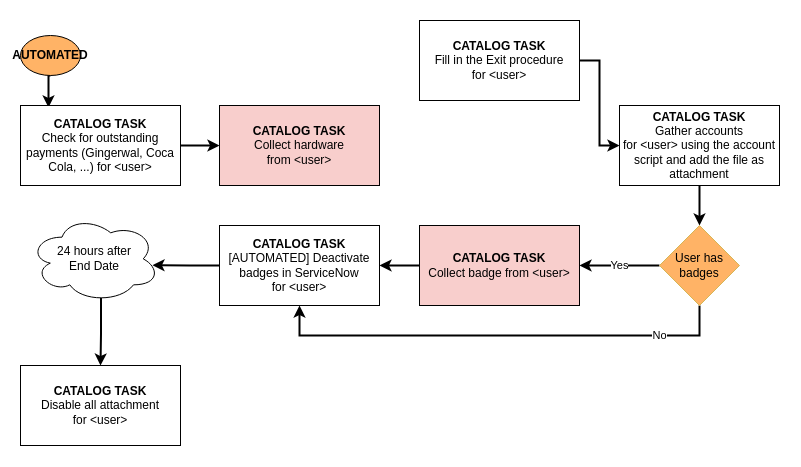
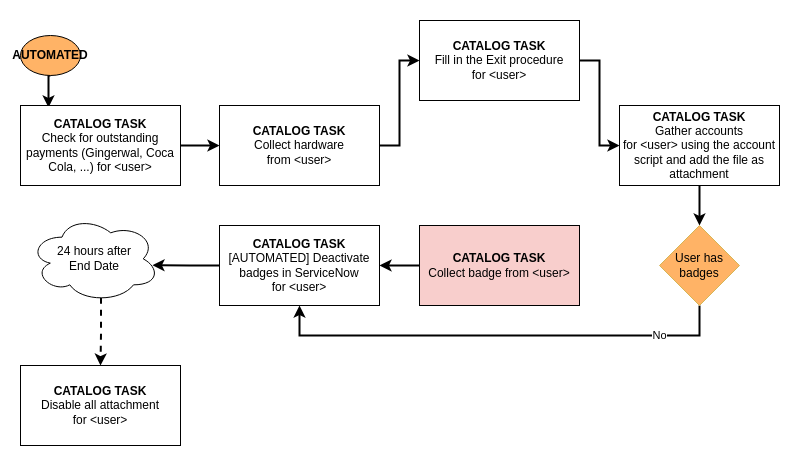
+ <mxCell id="6" style="edgeStyle=orthogonalEdgeStyle;rounded=0;orthogonalLoop=1;jettySize=auto;html=1;exitX=1;exitY=0.5;exitDx=0;exitDy=0;entryX=0;entryY=0.5;entryDx=0;entryDy=0;strokeWidth=2;" edge="1" parent="1" source="7" target="9"><mxGeometry relative="1" as="geometry" /></mxCell>
- <mxCell id="7" value="&lt;b&gt;CATALOG TASK&lt;br&gt;&lt;/b&gt;&lt;span&gt;Collect hardware from&lt;/span&gt;&lt;span&gt;&amp;nbsp;&amp;lt;user&amp;gt;&lt;/span&gt;" style="rounded=0;whiteSpace=wrap;html=1;fillColor=#f8cecc;" vertex="1" parent="1"><mxGeometry x="219" y="105" width="160" height="80" as="geometry" /></mxCell>
+ <mxCell id="7" value="&lt;b&gt;CATALOG TASK&lt;br&gt;&lt;/b&gt;&lt;span&gt;Collect hardware from&lt;/span&gt;&lt;span&gt;&amp;nbsp;&amp;lt;user&amp;gt;&lt;/span&gt;" style="rounded=0;whiteSpace=wrap;html=1;" vertex="1" parent="1"><mxGeometry x="219" y="105" width="160" height="80" as="geometry" /></mxCell>
- <mxCell id="12" value="Yes" style="edgeStyle=orthogonalEdgeStyle;rounded=0;orthogonalLoop=1;jettySize=auto;html=1;exitX=0;exitY=0.5;exitDx=0;exitDy=0;strokeWidth=2;" edge="1" parent="1" source="14" target="16"><mxGeometry relative="1" as="geometry" /></mxCell>
- <mxCell id="19" style="edgeStyle=orthogonalEdgeStyle;rounded=0;orthogonalLoop=1;jettySize=auto;html=1;exitX=0.55;exitY=0.95;exitDx=0;exitDy=0;exitPerimeter=0;strokeWidth=2;" edge="1" parent="1" source="20" target="21"><mxGeometry relative="1" as="geometry" /></mxCell>
+ <mxCell id="19" style="edgeStyle=orthogonalEdgeStyle;rounded=0;orthogonalLoop=1;jettySize=auto;html=1;exitX=0.55;exitY=0.95;exitDx=0;exitDy=0;exitPerimeter=0;strokeWidth=2;dashed=1;" edge="1" parent="1" source="20" target="21"><mxGeometry relative="1" as="geometry" /></mxCell>
